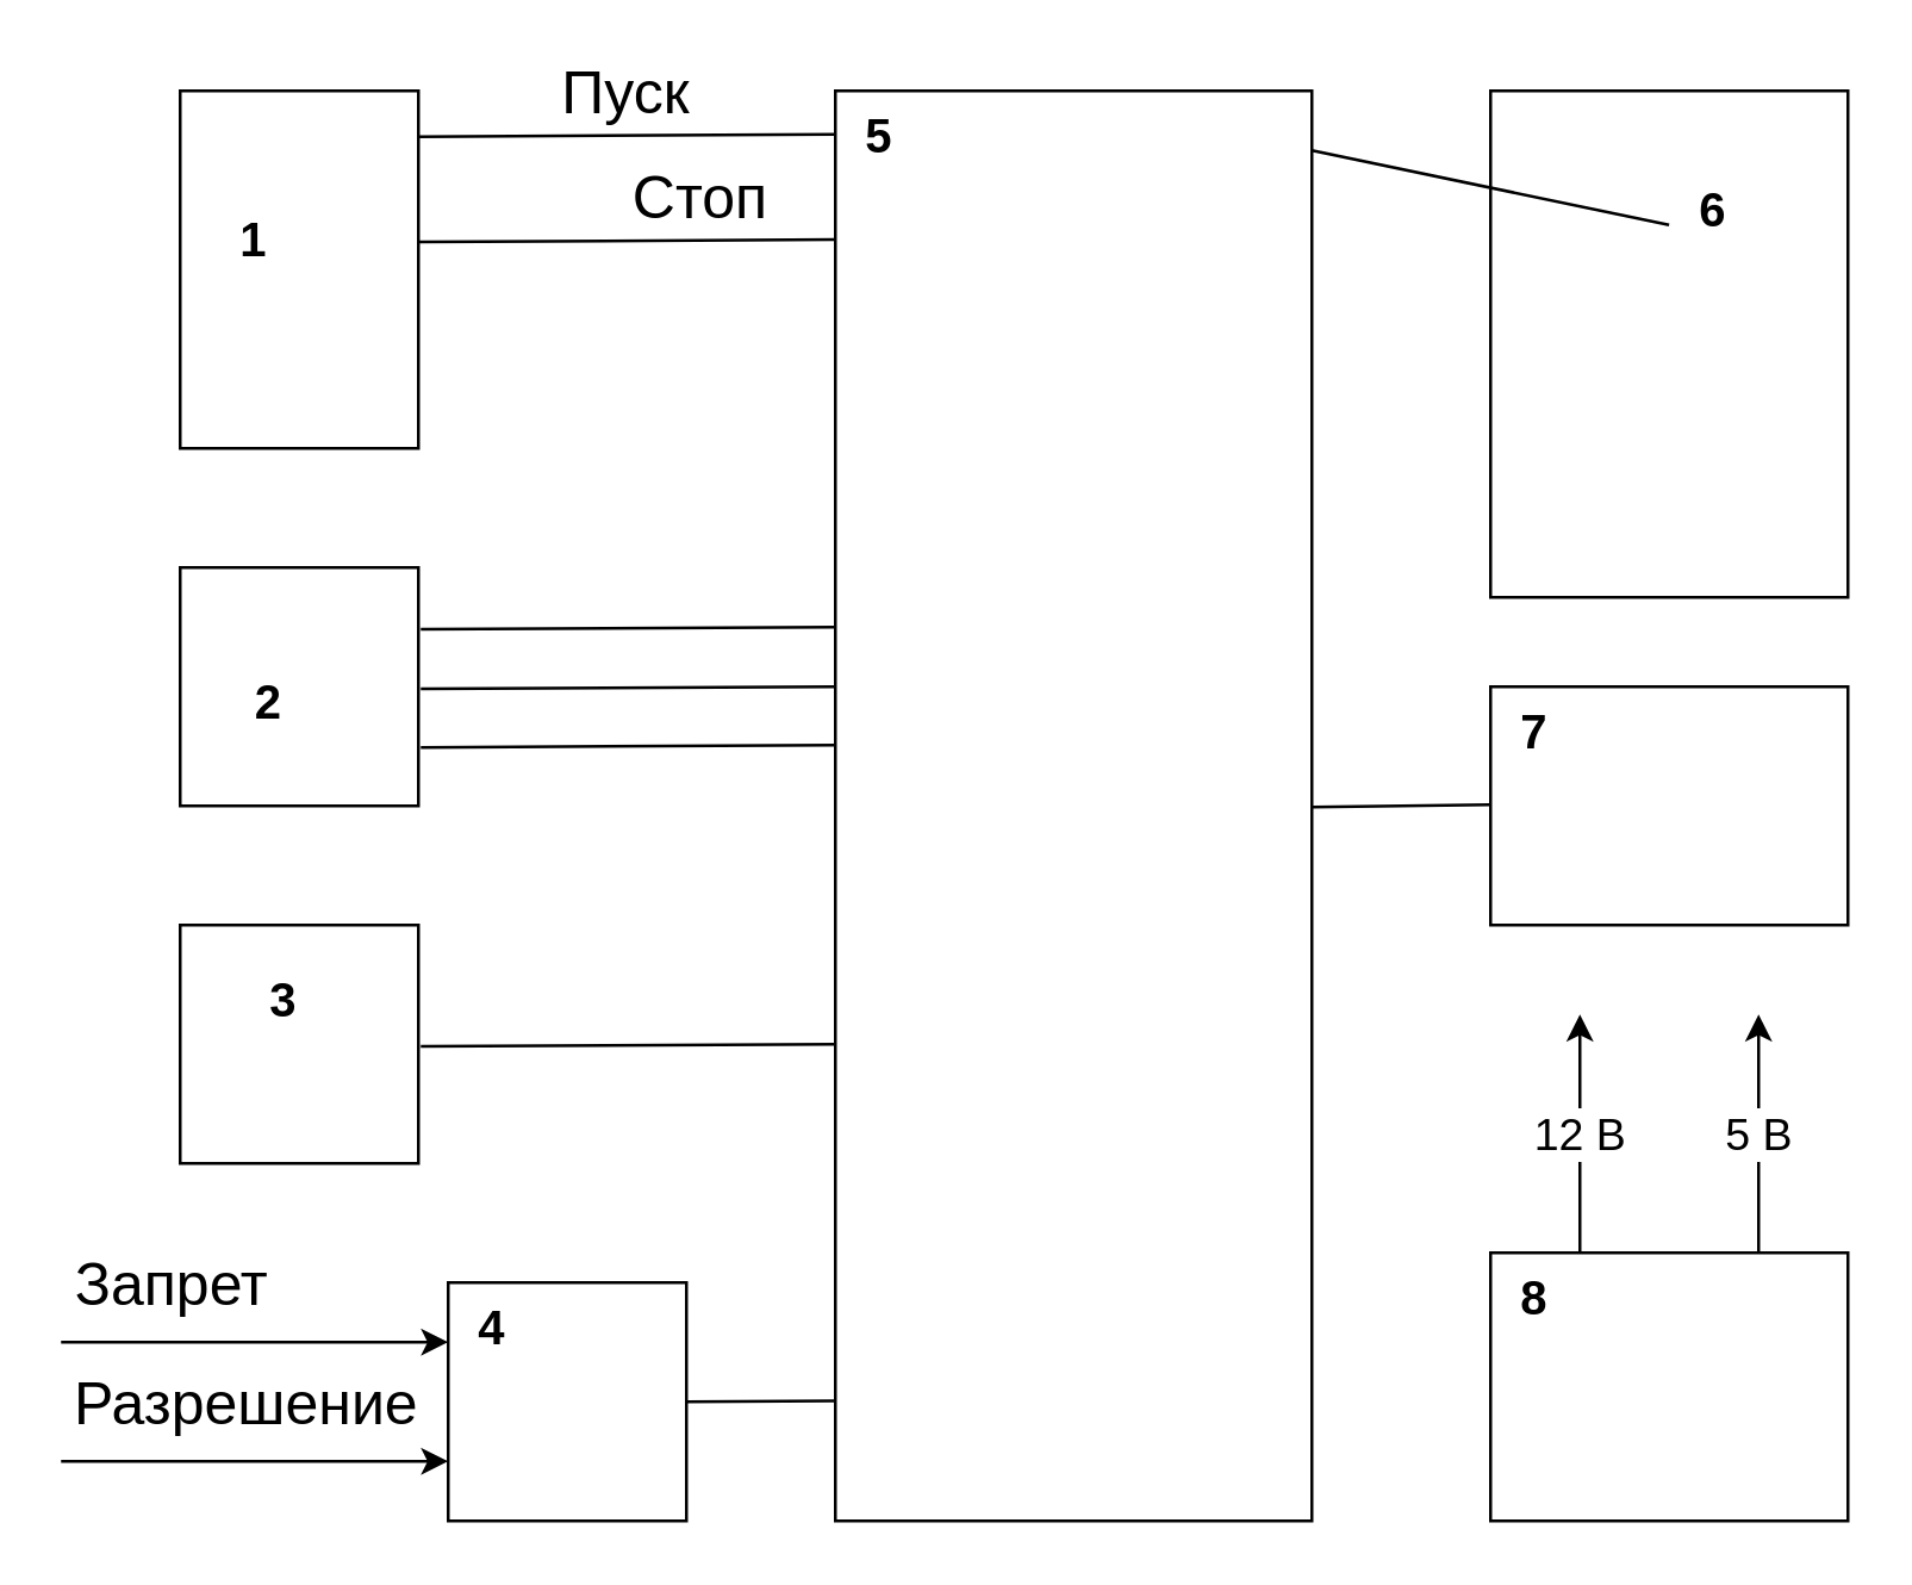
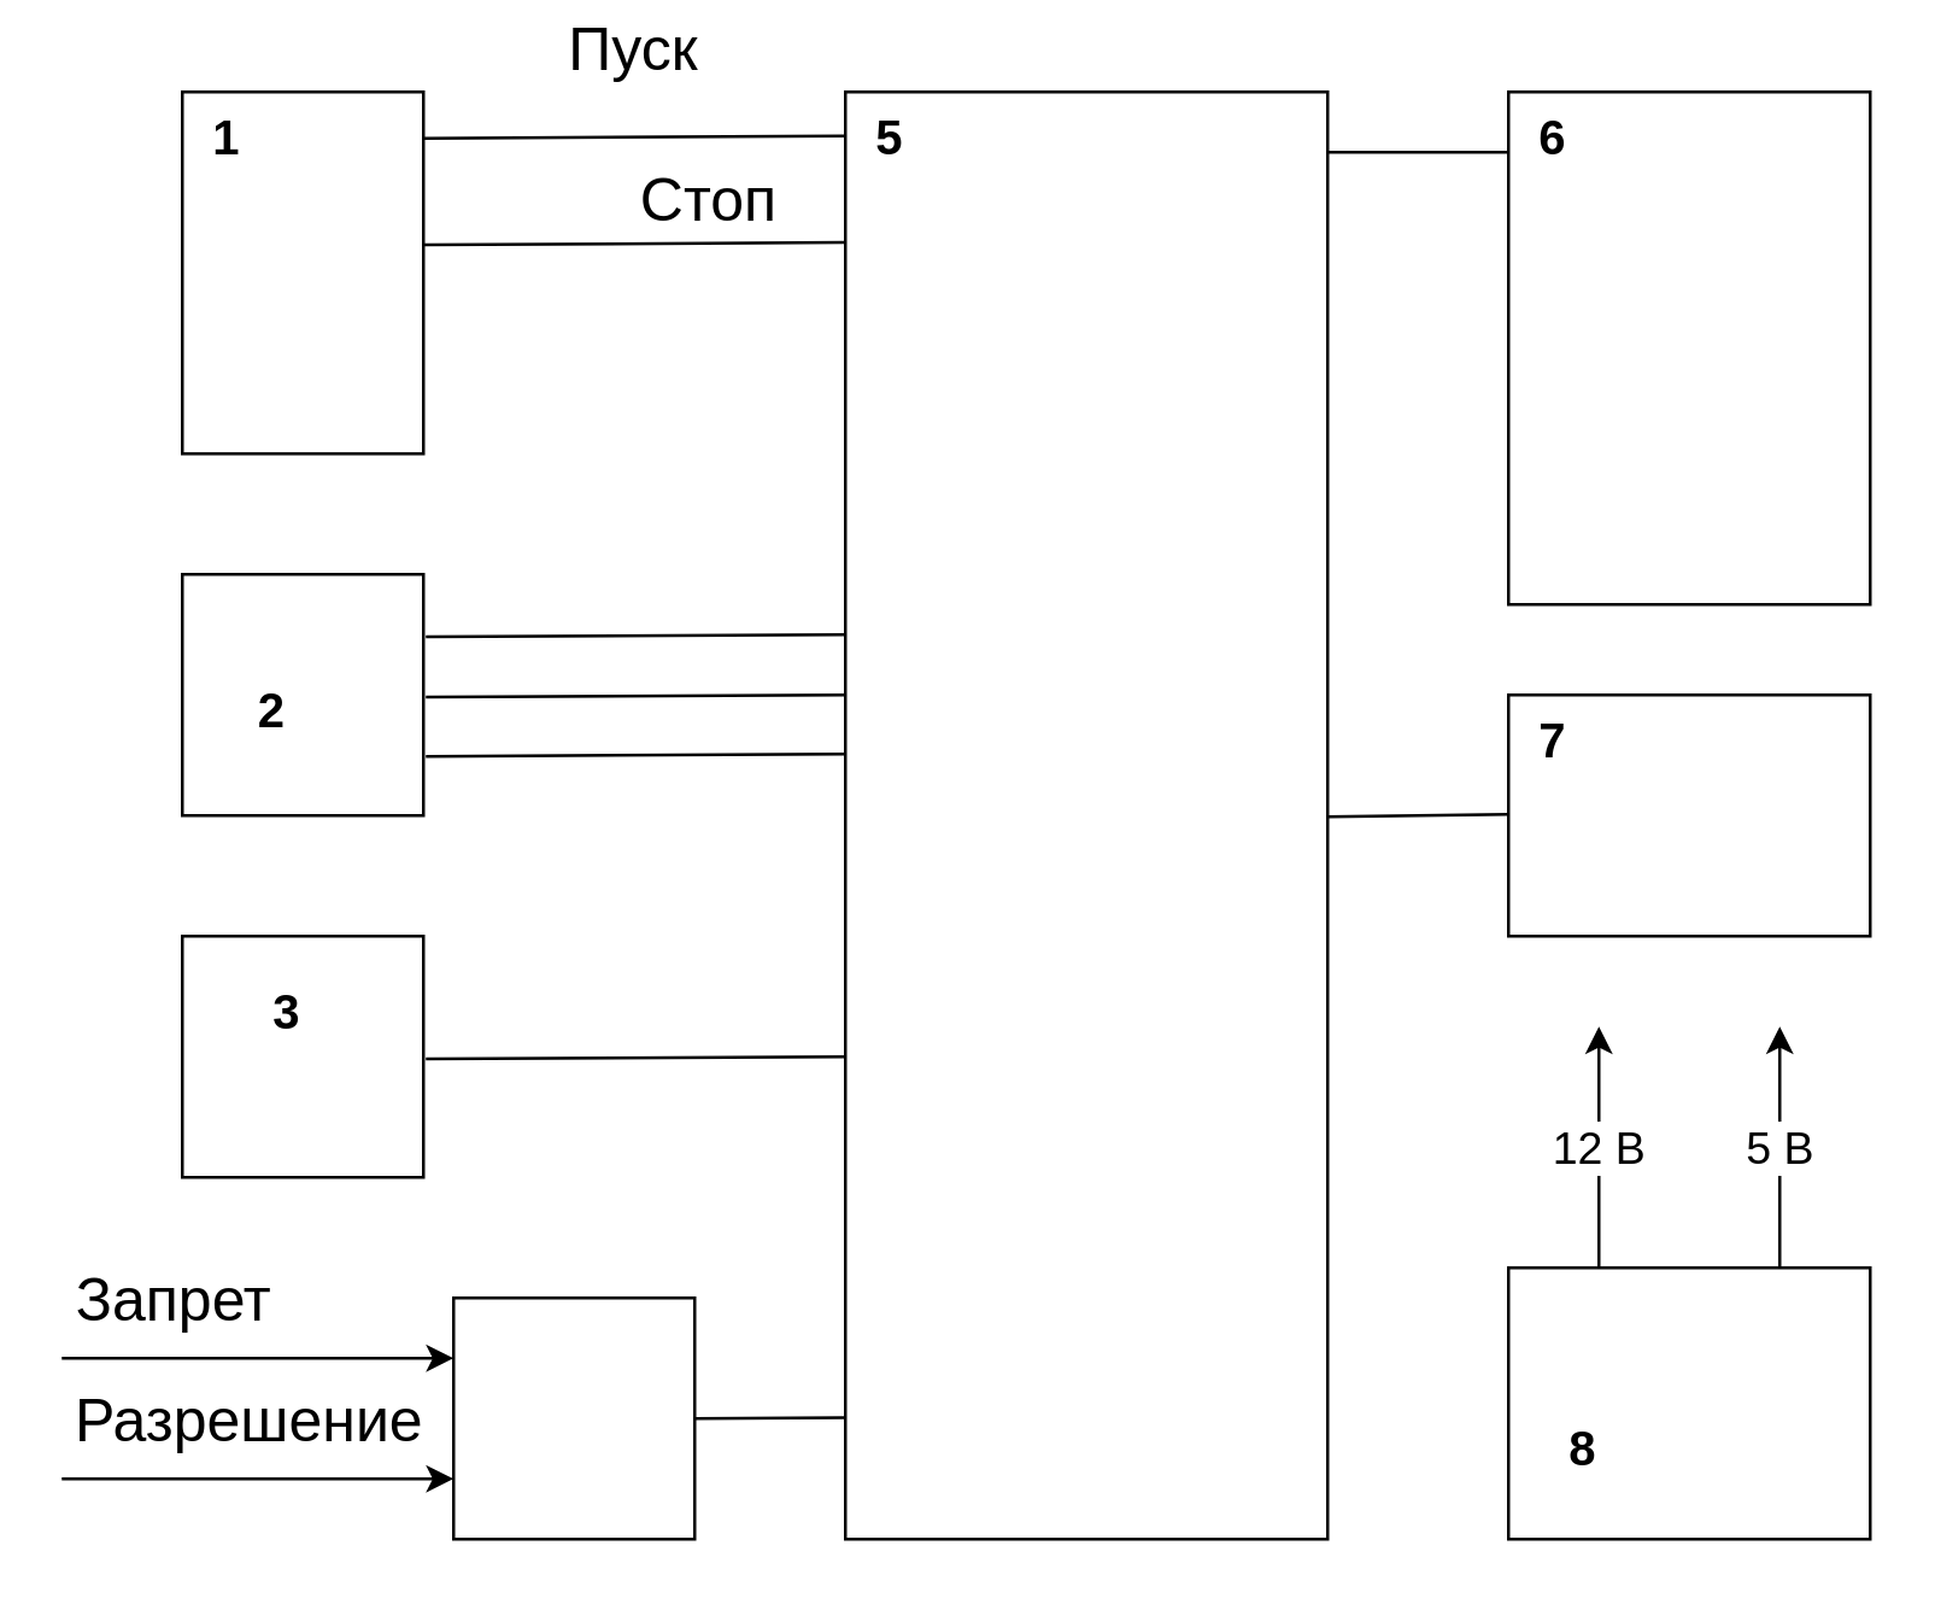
- <mxCell id="21" value="&lt;font style=&quot;font-size: 20px&quot;&gt;Пуск&lt;/font&gt;" style="text;html=1;strokeColor=none;fillColor=none;align=center;verticalAlign=middle;whiteSpace=wrap;rounded=0;" parent="1" vertex="1"><mxGeometry x="180" y="20" width="60" height="20" as="geometry" /></mxCell>
+ <mxCell id="21" value="&lt;font style=&quot;font-size: 20px&quot;&gt;Пуск&lt;/font&gt;" style="text;html=1;strokeColor=none;fillColor=none;align=center;verticalAlign=middle;whiteSpace=wrap;rounded=0;" parent="1" vertex="1"><mxGeometry x="180" y="5" width="60" height="20" as="geometry" /></mxCell>
- <mxCell id="9" value="&lt;b&gt;&lt;font style=&quot;font-size: 16px&quot;&gt;6&lt;/font&gt;&lt;/b&gt;" style="text;html=1;strokeColor=none;fillColor=none;align=center;verticalAlign=middle;whiteSpace=wrap;rounded=0;strokeWidth=1;" parent="1" vertex="1"><mxGeometry x="560" y="55" width="30" height="30" as="geometry" /></mxCell>
+ <mxCell id="9" value="&lt;b&gt;&lt;font style=&quot;font-size: 16px&quot;&gt;6&lt;/font&gt;&lt;/b&gt;" style="text;html=1;strokeColor=none;fillColor=none;align=center;verticalAlign=middle;whiteSpace=wrap;rounded=0;strokeWidth=1;" parent="1" vertex="1"><mxGeometry x="500" y="30" width="30" height="30" as="geometry" /></mxCell>
- <mxCell id="31" value="&lt;b&gt;&lt;font style=&quot;font-size: 16px&quot;&gt;1&lt;/font&gt;&lt;/b&gt;" style="text;html=1;strokeColor=none;fillColor=none;align=center;verticalAlign=middle;whiteSpace=wrap;rounded=0;strokeWidth=1;" parent="1" vertex="1"><mxGeometry x="70" y="65" width="30" height="30" as="geometry" /></mxCell>
+ <mxCell id="31" value="&lt;b&gt;&lt;font style=&quot;font-size: 16px&quot;&gt;1&lt;/font&gt;&lt;/b&gt;" style="text;html=1;strokeColor=none;fillColor=none;align=center;verticalAlign=middle;whiteSpace=wrap;rounded=0;strokeWidth=1;" parent="1" vertex="1"><mxGeometry x="60" y="30" width="30" height="30" as="geometry" /></mxCell>
- <mxCell id="10" value="&lt;b&gt;&lt;font style=&quot;font-size: 16px&quot;&gt;8&lt;/font&gt;&lt;/b&gt;" style="text;html=1;strokeColor=none;fillColor=none;align=center;verticalAlign=middle;whiteSpace=wrap;rounded=0;strokeWidth=1;" parent="1" vertex="1"><mxGeometry x="500" y="420" width="30" height="30" as="geometry" /></mxCell>
+ <mxCell id="10" value="&lt;b&gt;&lt;font style=&quot;font-size: 16px&quot;&gt;8&lt;/font&gt;&lt;/b&gt;" style="text;html=1;strokeColor=none;fillColor=none;align=center;verticalAlign=middle;whiteSpace=wrap;rounded=0;strokeWidth=1;" parent="1" vertex="1"><mxGeometry x="510" y="465" width="30" height="30" as="geometry" /></mxCell>
- <mxCell id="15" value="&lt;span style=&quot;font-size: 16px&quot;&gt;&lt;b&gt;4&lt;/b&gt;&lt;/span&gt;" style="text;html=1;strokeColor=none;fillColor=none;align=center;verticalAlign=middle;whiteSpace=wrap;rounded=0;strokeWidth=1;" parent="1" vertex="1"><mxGeometry x="150" y="430" width="30" height="30" as="geometry" /></mxCell>
